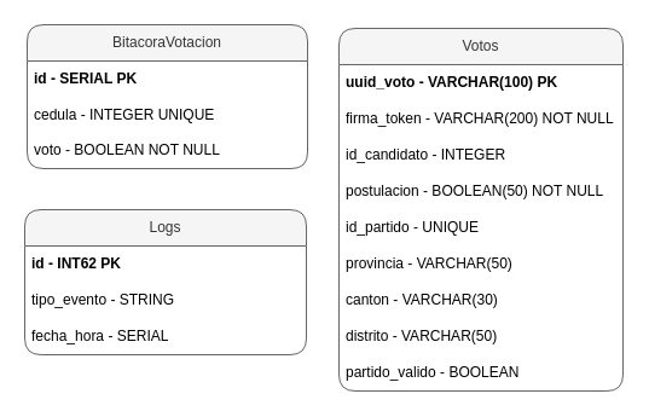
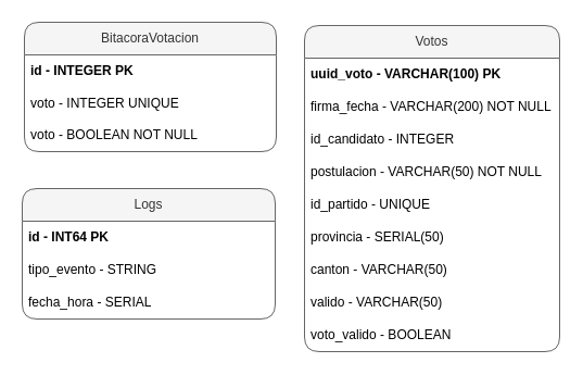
- <mxCell id="3" value="&lt;b&gt;id - SERIAL PK&lt;/b&gt;" style="text;strokeColor=none;fillColor=none;align=left;verticalAlign=middle;spacingLeft=4;spacingRight=4;overflow=hidden;points=[[0,0.5],[1,0.5]];portConstraint=eastwest;rotatable=0;whiteSpace=wrap;html=1;" parent="2" vertex="1"><mxGeometry y="30" width="232" height="30" as="geometry" /></mxCell>
+ <mxCell id="3" value="&lt;b&gt;id - INTEGER PK&lt;/b&gt;" style="text;strokeColor=none;fillColor=none;align=left;verticalAlign=middle;spacingLeft=4;spacingRight=4;overflow=hidden;points=[[0,0.5],[1,0.5]];portConstraint=eastwest;rotatable=0;whiteSpace=wrap;html=1;" parent="2" vertex="1"><mxGeometry y="30" width="232" height="30" as="geometry" /></mxCell>
- <mxCell id="4" value="cedula - INTEGER UNIQUE" style="text;strokeColor=none;fillColor=none;align=left;verticalAlign=middle;spacingLeft=4;spacingRight=4;overflow=hidden;points=[[0,0.5],[1,0.5]];portConstraint=eastwest;rotatable=0;whiteSpace=wrap;html=1;" parent="2" vertex="1"><mxGeometry y="60" width="232" height="29" as="geometry" /></mxCell>
+ <mxCell id="4" value="voto - INTEGER UNIQUE" style="text;strokeColor=none;fillColor=none;align=left;verticalAlign=middle;spacingLeft=4;spacingRight=4;overflow=hidden;points=[[0,0.5],[1,0.5]];portConstraint=eastwest;rotatable=0;whiteSpace=wrap;html=1;" parent="2" vertex="1"><mxGeometry y="60" width="232" height="29" as="geometry" /></mxCell>
- <mxCell id="8" value="firma_token - VARCHAR(200) NOT NULL" style="text;strokeColor=none;fillColor=none;align=left;verticalAlign=middle;spacingLeft=4;spacingRight=4;overflow=hidden;points=[[0,0.5],[1,0.5]];portConstraint=eastwest;rotatable=0;whiteSpace=wrap;html=1;" parent="6" vertex="1"><mxGeometry y="60" width="235" height="30" as="geometry" /></mxCell>
+ <mxCell id="8" value="firma_fecha - VARCHAR(200) NOT NULL" style="text;strokeColor=none;fillColor=none;align=left;verticalAlign=middle;spacingLeft=4;spacingRight=4;overflow=hidden;points=[[0,0.5],[1,0.5]];portConstraint=eastwest;rotatable=0;whiteSpace=wrap;html=1;" parent="6" vertex="1"><mxGeometry y="60" width="235" height="30" as="geometry" /></mxCell>
- <mxCell id="10" value="postulacion - BOOLEAN(50) NOT NULL" style="text;strokeColor=none;fillColor=none;align=left;verticalAlign=middle;spacingLeft=4;spacingRight=4;overflow=hidden;points=[[0,0.5],[1,0.5]];portConstraint=eastwest;rotatable=0;whiteSpace=wrap;html=1;" parent="6" vertex="1"><mxGeometry y="120" width="235" height="30" as="geometry" /></mxCell>
+ <mxCell id="10" value="postulacion - VARCHAR(50) NOT NULL" style="text;strokeColor=none;fillColor=none;align=left;verticalAlign=middle;spacingLeft=4;spacingRight=4;overflow=hidden;points=[[0,0.5],[1,0.5]];portConstraint=eastwest;rotatable=0;whiteSpace=wrap;html=1;" parent="6" vertex="1"><mxGeometry y="120" width="235" height="30" as="geometry" /></mxCell>
- <mxCell id="17" value="&lt;b&gt;id - INT62 PK&lt;/b&gt;" style="text;strokeColor=none;fillColor=none;align=left;verticalAlign=middle;spacingLeft=4;spacingRight=4;overflow=hidden;points=[[0,0.5],[1,0.5]];portConstraint=eastwest;rotatable=0;whiteSpace=wrap;html=1;" parent="16" vertex="1"><mxGeometry y="30" width="233" height="30" as="geometry" /></mxCell>
+ <mxCell id="17" value="&lt;b&gt;id - INT64 PK&lt;/b&gt;" style="text;strokeColor=none;fillColor=none;align=left;verticalAlign=middle;spacingLeft=4;spacingRight=4;overflow=hidden;points=[[0,0.5],[1,0.5]];portConstraint=eastwest;rotatable=0;whiteSpace=wrap;html=1;" parent="16" vertex="1"><mxGeometry y="30" width="233" height="30" as="geometry" /></mxCell>
- <mxCell id="12" value="provincia - VARCHAR(50)&amp;nbsp;" style="text;strokeColor=none;fillColor=none;align=left;verticalAlign=middle;spacingLeft=4;spacingRight=4;overflow=hidden;points=[[0,0.5],[1,0.5]];portConstraint=eastwest;rotatable=0;whiteSpace=wrap;html=1;" parent="6" vertex="1"><mxGeometry y="180" width="235" height="30" as="geometry" /></mxCell>
+ <mxCell id="12" value="provincia - SERIAL(50)&amp;nbsp;" style="text;strokeColor=none;fillColor=none;align=left;verticalAlign=middle;spacingLeft=4;spacingRight=4;overflow=hidden;points=[[0,0.5],[1,0.5]];portConstraint=eastwest;rotatable=0;whiteSpace=wrap;html=1;" parent="6" vertex="1"><mxGeometry y="180" width="235" height="30" as="geometry" /></mxCell>
- <mxCell id="13" value="canton - VARCHAR(30)&amp;nbsp;" style="text;strokeColor=none;fillColor=none;align=left;verticalAlign=middle;spacingLeft=4;spacingRight=4;overflow=hidden;points=[[0,0.5],[1,0.5]];portConstraint=eastwest;rotatable=0;whiteSpace=wrap;html=1;" parent="6" vertex="1"><mxGeometry y="210" width="235" height="30" as="geometry" /></mxCell>
+ <mxCell id="13" value="canton - VARCHAR(50)&amp;nbsp;" style="text;strokeColor=none;fillColor=none;align=left;verticalAlign=middle;spacingLeft=4;spacingRight=4;overflow=hidden;points=[[0,0.5],[1,0.5]];portConstraint=eastwest;rotatable=0;whiteSpace=wrap;html=1;" parent="6" vertex="1"><mxGeometry y="210" width="235" height="30" as="geometry" /></mxCell>
- <mxCell id="14" value="distrito -&amp;nbsp;VARCHAR(50)&amp;nbsp;" style="text;strokeColor=none;fillColor=none;align=left;verticalAlign=middle;spacingLeft=4;spacingRight=4;overflow=hidden;points=[[0,0.5],[1,0.5]];portConstraint=eastwest;rotatable=0;whiteSpace=wrap;html=1;" parent="6" vertex="1"><mxGeometry y="240" width="235" height="30" as="geometry" /></mxCell>
+ <mxCell id="14" value="valido -&amp;nbsp;VARCHAR(50)&amp;nbsp;" style="text;strokeColor=none;fillColor=none;align=left;verticalAlign=middle;spacingLeft=4;spacingRight=4;overflow=hidden;points=[[0,0.5],[1,0.5]];portConstraint=eastwest;rotatable=0;whiteSpace=wrap;html=1;" parent="6" vertex="1"><mxGeometry y="240" width="235" height="30" as="geometry" /></mxCell>
- <mxCell id="15" value="partido_valido - BOOLEAN" style="text;strokeColor=none;fillColor=none;align=left;verticalAlign=middle;spacingLeft=4;spacingRight=4;overflow=hidden;points=[[0,0.5],[1,0.5]];portConstraint=eastwest;rotatable=0;whiteSpace=wrap;html=1;" parent="6" vertex="1"><mxGeometry y="270" width="235" height="30" as="geometry" /></mxCell>
+ <mxCell id="15" value="voto_valido - BOOLEAN" style="text;strokeColor=none;fillColor=none;align=left;verticalAlign=middle;spacingLeft=4;spacingRight=4;overflow=hidden;points=[[0,0.5],[1,0.5]];portConstraint=eastwest;rotatable=0;whiteSpace=wrap;html=1;" parent="6" vertex="1"><mxGeometry y="270" width="235" height="30" as="geometry" /></mxCell>
